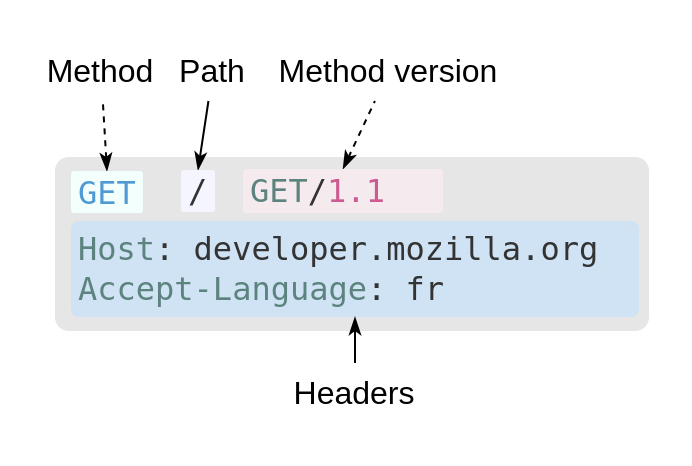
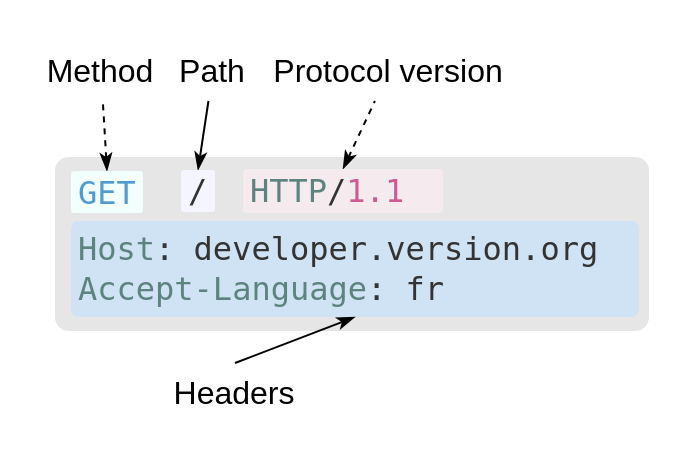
- <mxCell id="6" value="Method version" style="text;html=1;align=center;verticalAlign=middle;whiteSpace=wrap;rounded=0;fontFamily=Helvetica;fontSize=16;fontColor=default;labelBackgroundColor=none;shadow=0;shadowOffsetX=2;shadowOffsetY=2;shadowBlur=1;" vertex="1" parent="1"><mxGeometry x="133" y="20" width="122" height="30" as="geometry" /></mxCell>
+ <mxCell id="6" value="Protocol version" style="text;html=1;align=center;verticalAlign=middle;whiteSpace=wrap;rounded=0;fontFamily=Helvetica;fontSize=16;fontColor=default;labelBackgroundColor=none;shadow=0;shadowOffsetX=2;shadowOffsetY=2;shadowBlur=1;" vertex="1" parent="1"><mxGeometry x="133" y="20" width="122" height="30" as="geometry" /></mxCell>
- <mxCell id="12" value="&lt;p style=&quot;line-height: 100%;&quot;&gt;&lt;font color=&quot;#5d837e&quot; style=&quot;font-size: 16px;&quot;&gt;GET&lt;/font&gt;/&lt;font color=&quot;#cd5b92&quot; style=&quot;font-size: 16px;&quot;&gt;1.1&lt;/font&gt;&lt;/p&gt;" style="text;html=1;align=left;verticalAlign=middle;rounded=1;fontFamily=Monospace;labelBackgroundColor=none;spacing=4;spacingLeft=0;spacingTop=0;fillColor=#F5EBEF;fontColor=#333333;strokeColor=none;arcSize=8;fontSize=16;fontStyle=0;shadow=0;shadowOffsetX=2;shadowOffsetY=2;shadowBlur=1;" vertex="1" parent="1"><mxGeometry x="121" y="84" width="100" height="22" as="geometry" /></mxCell>
+ <mxCell id="12" value="&lt;p style=&quot;line-height: 100%;&quot;&gt;&lt;font color=&quot;#5d837e&quot; style=&quot;font-size: 16px;&quot;&gt;HTTP&lt;/font&gt;/&lt;font color=&quot;#cd5b92&quot; style=&quot;font-size: 16px;&quot;&gt;1.1&lt;/font&gt;&lt;/p&gt;" style="text;html=1;align=left;verticalAlign=middle;rounded=1;fontFamily=Monospace;labelBackgroundColor=none;spacing=4;spacingLeft=0;spacingTop=0;fillColor=#F5EBEF;fontColor=#333333;strokeColor=none;arcSize=8;fontSize=16;fontStyle=0;shadow=0;shadowOffsetX=2;shadowOffsetY=2;shadowBlur=1;" vertex="1" parent="1"><mxGeometry x="121" y="84" width="100" height="22" as="geometry" /></mxCell>
- <mxCell id="13" value="&lt;div style=&quot;font-size: 16px;&quot;&gt;&lt;font color=&quot;#5d837e&quot; style=&quot;font-size: 16px;&quot;&gt;Host&lt;/font&gt;: developer.mozilla.org&lt;/div&gt;&lt;div style=&quot;font-size: 16px;&quot;&gt;&lt;font color=&quot;#5d837e&quot; style=&quot;font-size: 16px;&quot;&gt;Accept-Language&lt;/font&gt;: fr&lt;/div&gt;" style="text;html=1;align=left;verticalAlign=middle;whiteSpace=wrap;rounded=1;fontFamily=Monospace;labelBackgroundColor=none;spacing=4;spacingLeft=0;spacingTop=0;fillColor=#cfe3f5;fontColor=#333333;strokeColor=none;arcSize=8;fontSize=16;fontStyle=0;shadow=0;shadowOffsetX=2;shadowOffsetY=2;shadowBlur=1;" vertex="1" parent="1"><mxGeometry x="35" y="110" width="284" height="48" as="geometry" /></mxCell>
+ <mxCell id="13" value="&lt;div style=&quot;font-size: 16px;&quot;&gt;&lt;font color=&quot;#5d837e&quot; style=&quot;font-size: 16px;&quot;&gt;Host&lt;/font&gt;: developer.version.org&lt;/div&gt;&lt;div style=&quot;font-size: 16px;&quot;&gt;&lt;font color=&quot;#5d837e&quot; style=&quot;font-size: 16px;&quot;&gt;Accept-Language&lt;/font&gt;: fr&lt;/div&gt;" style="text;html=1;align=left;verticalAlign=middle;whiteSpace=wrap;rounded=1;fontFamily=Monospace;labelBackgroundColor=none;spacing=4;spacingLeft=0;spacingTop=0;fillColor=#cfe3f5;fontColor=#333333;strokeColor=none;arcSize=8;fontSize=16;fontStyle=0;shadow=0;shadowOffsetX=2;shadowOffsetY=2;shadowBlur=1;" vertex="1" parent="1"><mxGeometry x="35" y="110" width="284" height="48" as="geometry" /></mxCell>
- <mxCell id="7" value="&lt;div style=&quot;font-size: 16px;&quot;&gt;Headers&lt;/div&gt;" style="text;html=1;align=center;verticalAlign=middle;whiteSpace=wrap;rounded=0;fontFamily=Helvetica;fontSize=16;fontColor=default;labelBackgroundColor=none;shadow=0;shadowOffsetX=2;shadowOffsetY=2;shadowBlur=1;" vertex="1" parent="1"><mxGeometry x="147" y="181" width="60" height="30" as="geometry" /></mxCell>
+ <mxCell id="7" value="&lt;div style=&quot;font-size: 16px;&quot;&gt;Headers&lt;/div&gt;" style="text;html=1;align=center;verticalAlign=middle;whiteSpace=wrap;rounded=0;fontFamily=Helvetica;fontSize=16;fontColor=default;labelBackgroundColor=none;shadow=0;shadowOffsetX=2;shadowOffsetY=2;shadowBlur=1;" vertex="1" parent="1"><mxGeometry x="87" y="181" width="60" height="30" as="geometry" /></mxCell>
